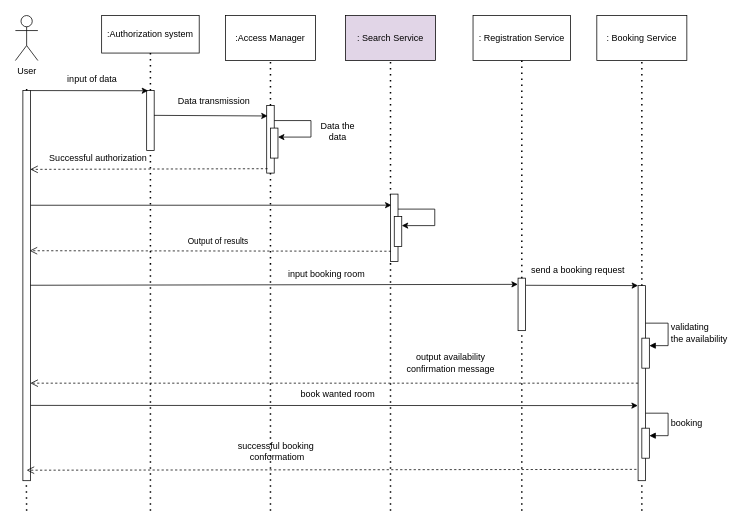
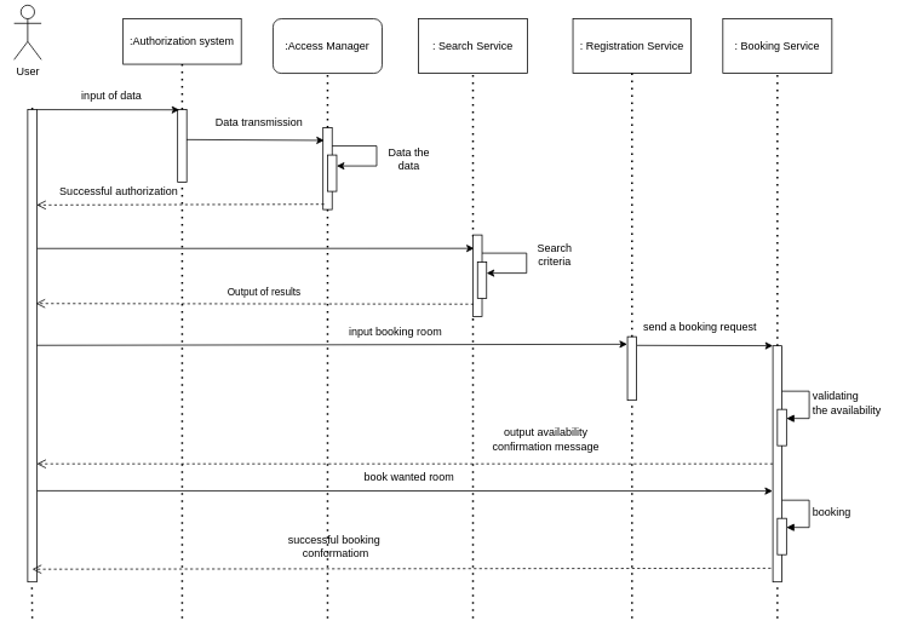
- <mxCell id="2" value="User" style="shape=umlActor;verticalLabelPosition=bottom;verticalAlign=top;html=1;outlineConnect=0;" parent="1" vertex="1"><mxGeometry x="20" y="20" width="30" height="60" as="geometry" /></mxCell>
+ <mxCell id="2" value="User" style="shape=umlActor;verticalLabelPosition=bottom;verticalAlign=top;html=1;outlineConnect=0;" parent="1" vertex="1"><mxGeometry x="15" y="5" width="30" height="60" as="geometry" /></mxCell>
- <mxCell id="4" value=":Access Manager" style="rounded=0;whiteSpace=wrap;html=1;" parent="1" vertex="1"><mxGeometry x="300" y="20" width="120" height="60" as="geometry" /></mxCell>
+ <mxCell id="4" value=":Access Manager" style="whiteSpace=wrap;html=1;rounded=1;" parent="1" vertex="1"><mxGeometry x="300" y="20" width="120" height="60" as="geometry" /></mxCell>
- <mxCell id="5" value=": Search Service" style="rounded=0;whiteSpace=wrap;html=1;fillColor=#e1d5e7;" parent="1" vertex="1"><mxGeometry x="460" y="20" width="120" height="60" as="geometry" /></mxCell>
+ <mxCell id="5" value=": Search Service" style="rounded=0;whiteSpace=wrap;html=1;" parent="1" vertex="1"><mxGeometry x="460" y="20" width="120" height="60" as="geometry" /></mxCell>
+ <mxCell id="23" value="&lt;font style=&quot;&quot;&gt;&lt;font style=&quot;font-size: 12px;&quot;&gt;Search criteria&lt;/font&gt;&lt;br&gt;&lt;/font&gt;" style="text;html=1;align=center;verticalAlign=middle;whiteSpace=wrap;rounded=0;" parent="1" vertex="1"><mxGeometry x="580" y="270" width="60" height="20" as="geometry" /></mxCell>
